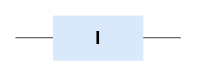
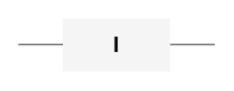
- <mxCell id="2" value="&lt;span style=&quot;font-size: 24px;&quot;&gt;&lt;b&gt;I&lt;/b&gt;&lt;/span&gt;" style="rounded=0;whiteSpace=wrap;html=1;fillColor=#dae8fc;strokeColor=none;" parent="1" vertex="1"><mxGeometry x="70" y="20" width="120" height="60" as="geometry" /></mxCell>
+ <mxCell id="2" value="&lt;span style=&quot;font-size: 24px;&quot;&gt;&lt;b&gt;I&lt;/b&gt;&lt;/span&gt;" style="rounded=0;whiteSpace=wrap;html=1;fillColor=#f5f5f5;strokeColor=none;" parent="1" vertex="1"><mxGeometry x="70" y="20" width="120" height="60" as="geometry" /></mxCell>
